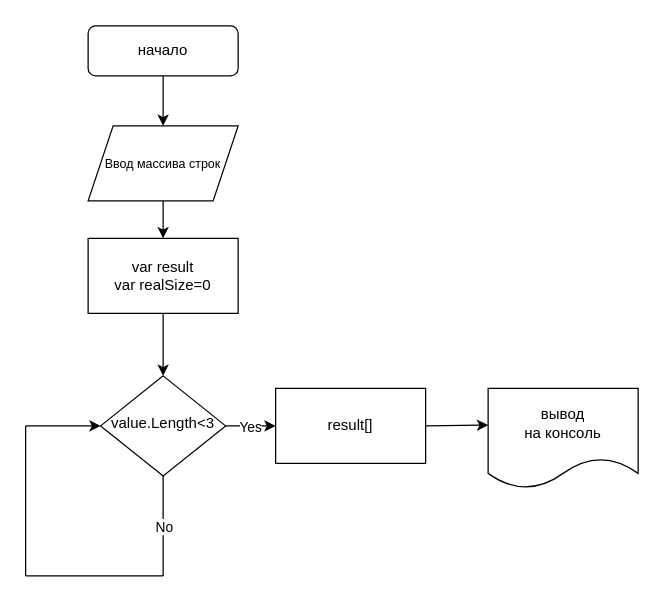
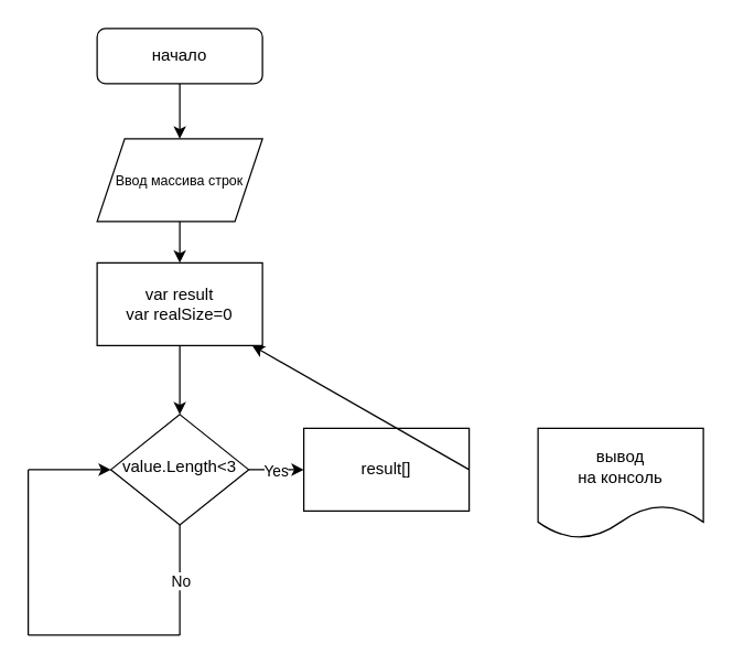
- <mxCell id="11" value="" style="endArrow=classic;html=1;rounded=0;exitX=1;exitY=0.5;exitDx=0;exitDy=0;entryX=0;entryY=0.367;entryDx=0;entryDy=0;entryPerimeter=0;" parent="1" source="6" target="5" edge="1"><mxGeometry width="50" height="50" relative="1" as="geometry"><mxPoint x="290" y="470" as="sourcePoint" /><mxPoint x="340" y="420" as="targetPoint" /></mxGeometry></mxCell>
+ <mxCell id="11" value="" style="endArrow=classic;html=1;rounded=0;exitX=1;exitY=0.5;exitDx=0;exitDy=0;" parent="1" source="6" target="15" edge="1"><mxGeometry width="50" height="50" relative="1" as="geometry"><mxPoint x="290" y="470" as="sourcePoint" /><mxPoint x="340" y="420" as="targetPoint" /></mxGeometry></mxCell>
